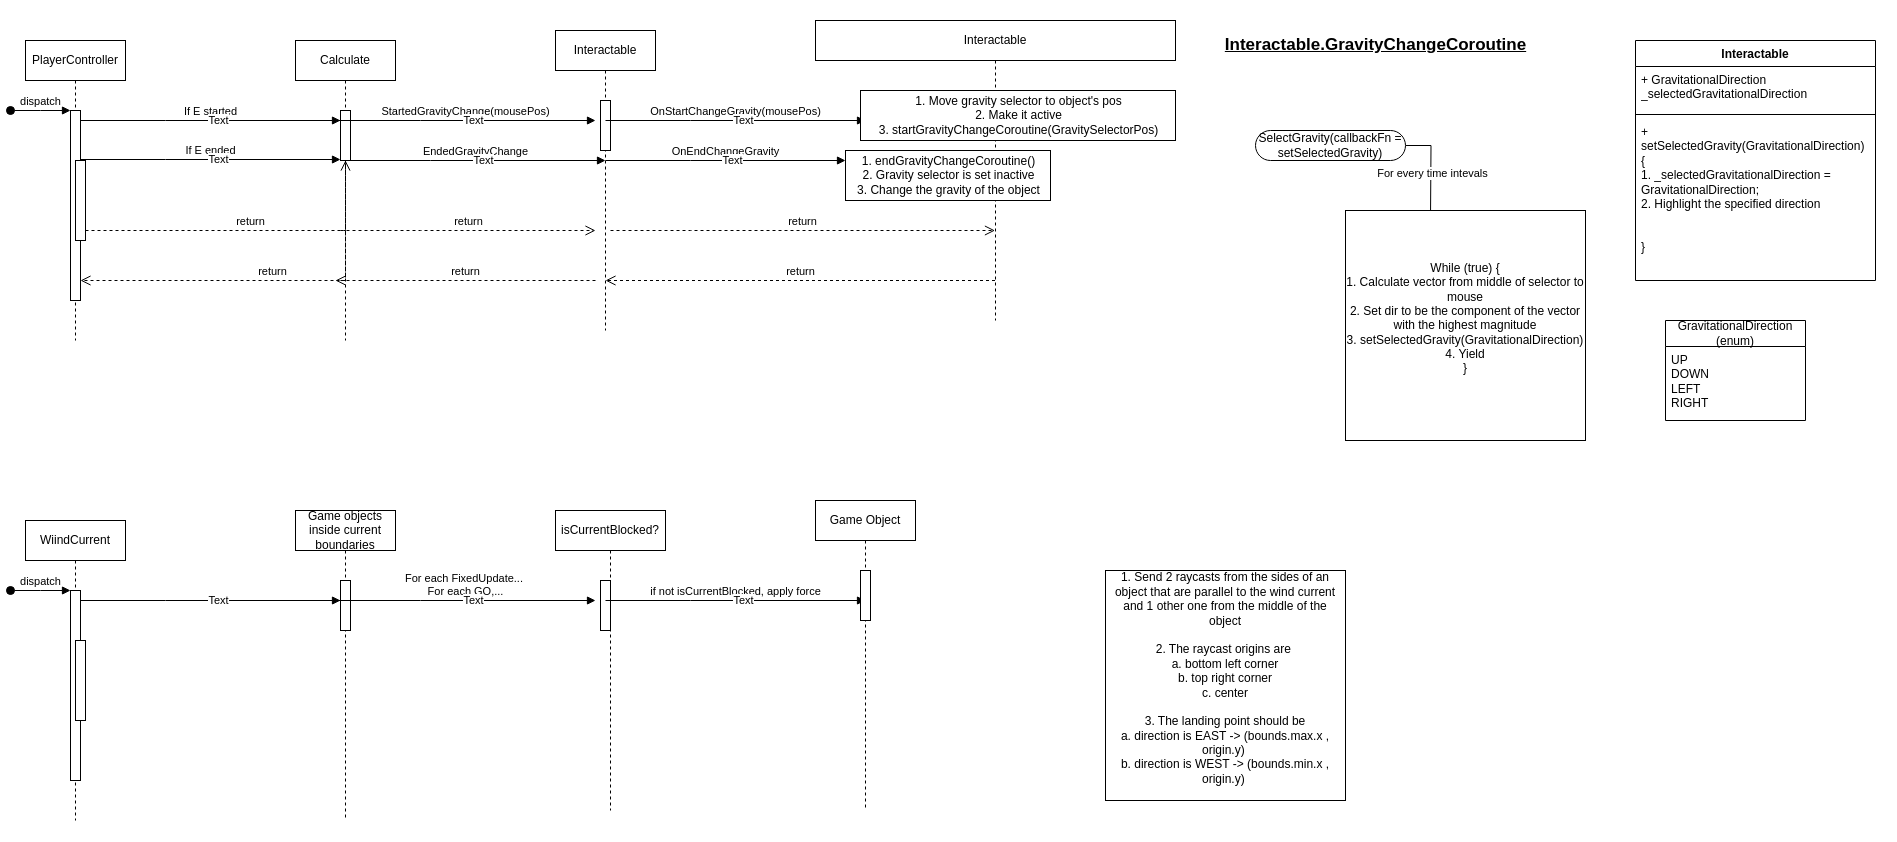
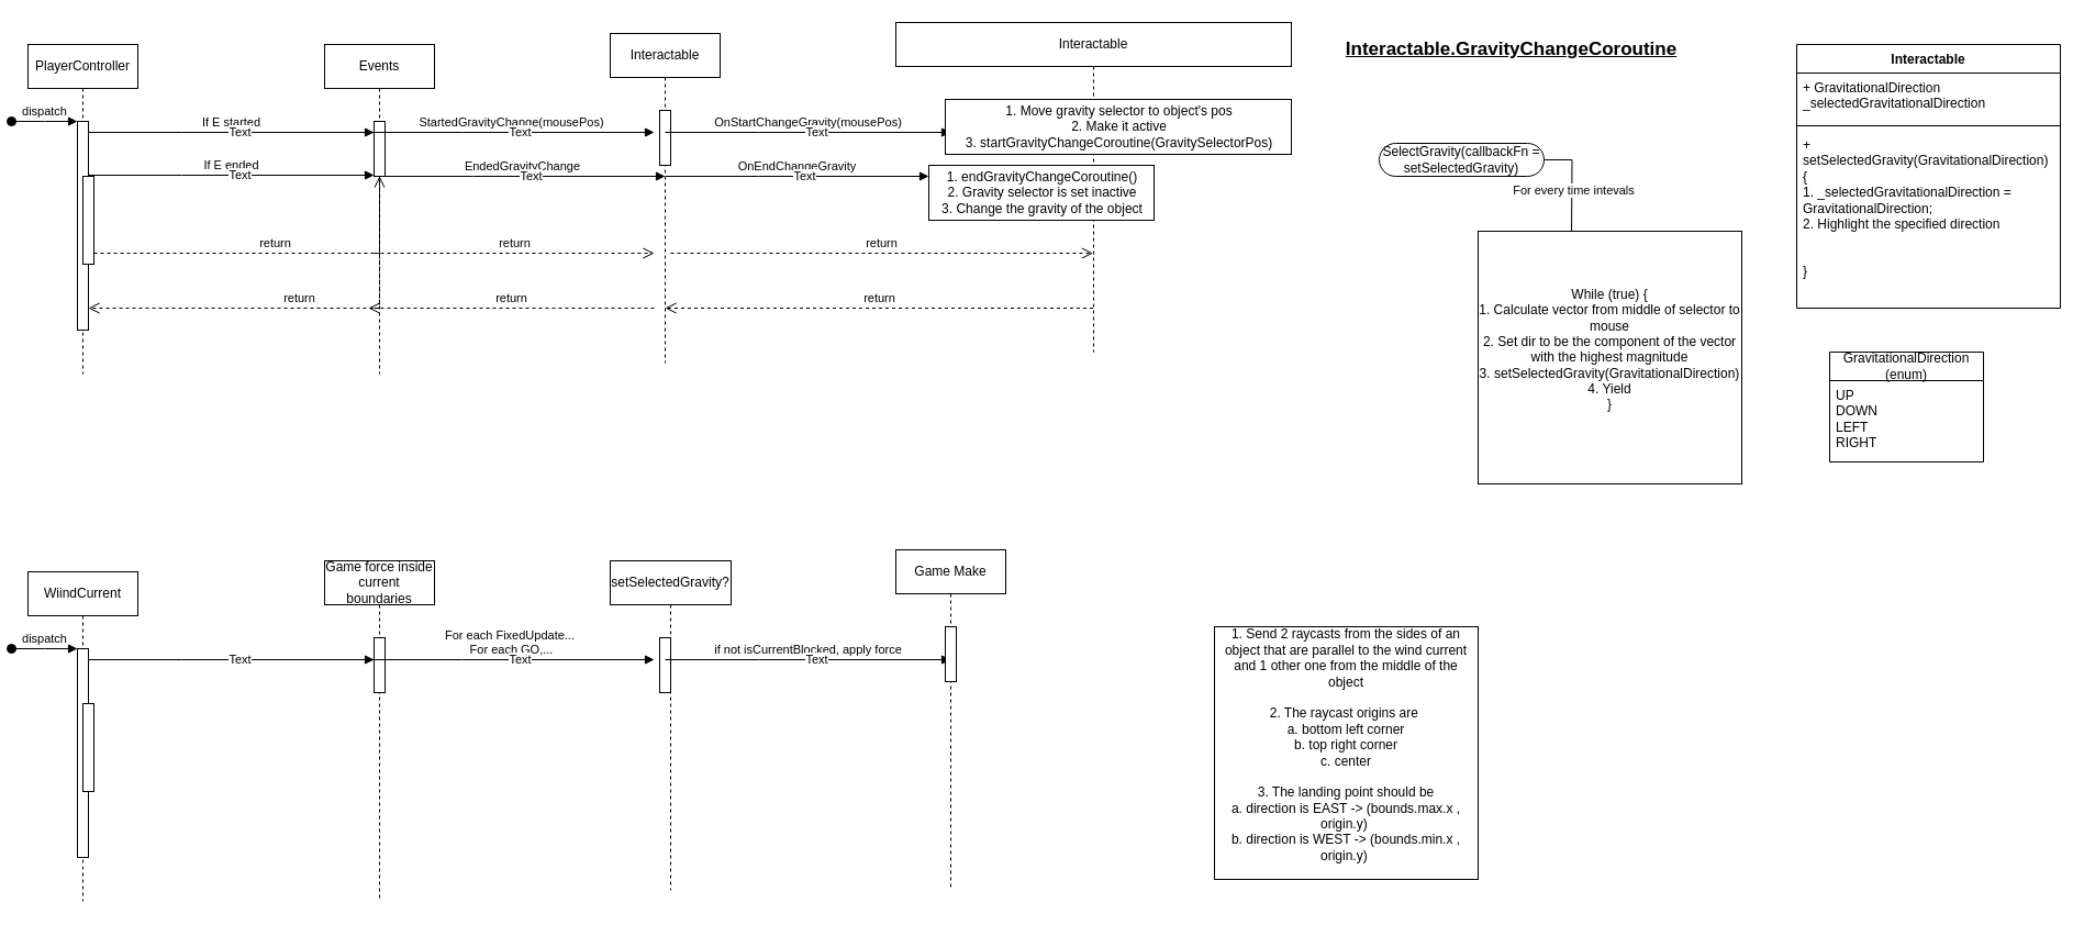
- <mxCell id="6" value="Calculate" style="shape=umlLifeline;perimeter=lifelinePerimeter;whiteSpace=wrap;html=1;container=0;dropTarget=0;collapsible=0;recursiveResize=0;outlineConnect=0;portConstraint=eastwest;newEdgeStyle={&quot;edgeStyle&quot;:&quot;elbowEdgeStyle&quot;,&quot;elbow&quot;:&quot;vertical&quot;,&quot;curved&quot;:0,&quot;rounded&quot;:0};" parent="1" vertex="1"><mxGeometry x="290" y="40" width="100" height="300" as="geometry" /></mxCell>
+ <mxCell id="6" value="Events" style="shape=umlLifeline;perimeter=lifelinePerimeter;whiteSpace=wrap;html=1;container=0;dropTarget=0;collapsible=0;recursiveResize=0;outlineConnect=0;portConstraint=eastwest;newEdgeStyle={&quot;edgeStyle&quot;:&quot;elbowEdgeStyle&quot;,&quot;elbow&quot;:&quot;vertical&quot;,&quot;curved&quot;:0,&quot;rounded&quot;:0};" parent="1" vertex="1"><mxGeometry x="290" y="40" width="100" height="300" as="geometry" /></mxCell>
- <mxCell id="56" value="Game Object" style="shape=umlLifeline;perimeter=lifelinePerimeter;whiteSpace=wrap;html=1;container=0;dropTarget=0;collapsible=0;recursiveResize=0;outlineConnect=0;portConstraint=eastwest;newEdgeStyle={&quot;edgeStyle&quot;:&quot;elbowEdgeStyle&quot;,&quot;elbow&quot;:&quot;vertical&quot;,&quot;curved&quot;:0,&quot;rounded&quot;:0};" vertex="1" parent="1"><mxGeometry x="810" y="500" width="100" height="310" as="geometry" /></mxCell>
+ <mxCell id="56" value="Game Make" style="shape=umlLifeline;perimeter=lifelinePerimeter;whiteSpace=wrap;html=1;container=0;dropTarget=0;collapsible=0;recursiveResize=0;outlineConnect=0;portConstraint=eastwest;newEdgeStyle={&quot;edgeStyle&quot;:&quot;elbowEdgeStyle&quot;,&quot;elbow&quot;:&quot;vertical&quot;,&quot;curved&quot;:0,&quot;rounded&quot;:0};" vertex="1" parent="1"><mxGeometry x="810" y="500" width="100" height="310" as="geometry" /></mxCell>
- <mxCell id="46" value="Game objects inside current boundaries" style="shape=umlLifeline;perimeter=lifelinePerimeter;whiteSpace=wrap;html=1;container=0;dropTarget=0;collapsible=0;recursiveResize=0;outlineConnect=0;portConstraint=eastwest;newEdgeStyle={&quot;edgeStyle&quot;:&quot;elbowEdgeStyle&quot;,&quot;elbow&quot;:&quot;vertical&quot;,&quot;curved&quot;:0,&quot;rounded&quot;:0};" vertex="1" parent="1"><mxGeometry x="290" y="510" width="100" height="310" as="geometry" /></mxCell>
+ <mxCell id="46" value="Game force inside current boundaries" style="shape=umlLifeline;perimeter=lifelinePerimeter;whiteSpace=wrap;html=1;container=0;dropTarget=0;collapsible=0;recursiveResize=0;outlineConnect=0;portConstraint=eastwest;newEdgeStyle={&quot;edgeStyle&quot;:&quot;elbowEdgeStyle&quot;,&quot;elbow&quot;:&quot;vertical&quot;,&quot;curved&quot;:0,&quot;rounded&quot;:0};" vertex="1" parent="1"><mxGeometry x="290" y="510" width="100" height="310" as="geometry" /></mxCell>
- <mxCell id="52" value="isCurrentBlocked?" style="shape=umlLifeline;perimeter=lifelinePerimeter;whiteSpace=wrap;html=1;container=0;dropTarget=0;collapsible=0;recursiveResize=0;outlineConnect=0;portConstraint=eastwest;newEdgeStyle={&quot;edgeStyle&quot;:&quot;elbowEdgeStyle&quot;,&quot;elbow&quot;:&quot;vertical&quot;,&quot;curved&quot;:0,&quot;rounded&quot;:0};" vertex="1" parent="1"><mxGeometry x="550" y="510" width="110" height="300" as="geometry" /></mxCell>
+ <mxCell id="52" value="setSelectedGravity?" style="shape=umlLifeline;perimeter=lifelinePerimeter;whiteSpace=wrap;html=1;container=0;dropTarget=0;collapsible=0;recursiveResize=0;outlineConnect=0;portConstraint=eastwest;newEdgeStyle={&quot;edgeStyle&quot;:&quot;elbowEdgeStyle&quot;,&quot;elbow&quot;:&quot;vertical&quot;,&quot;curved&quot;:0,&quot;rounded&quot;:0};" vertex="1" parent="1"><mxGeometry x="550" y="510" width="110" height="300" as="geometry" /></mxCell>
